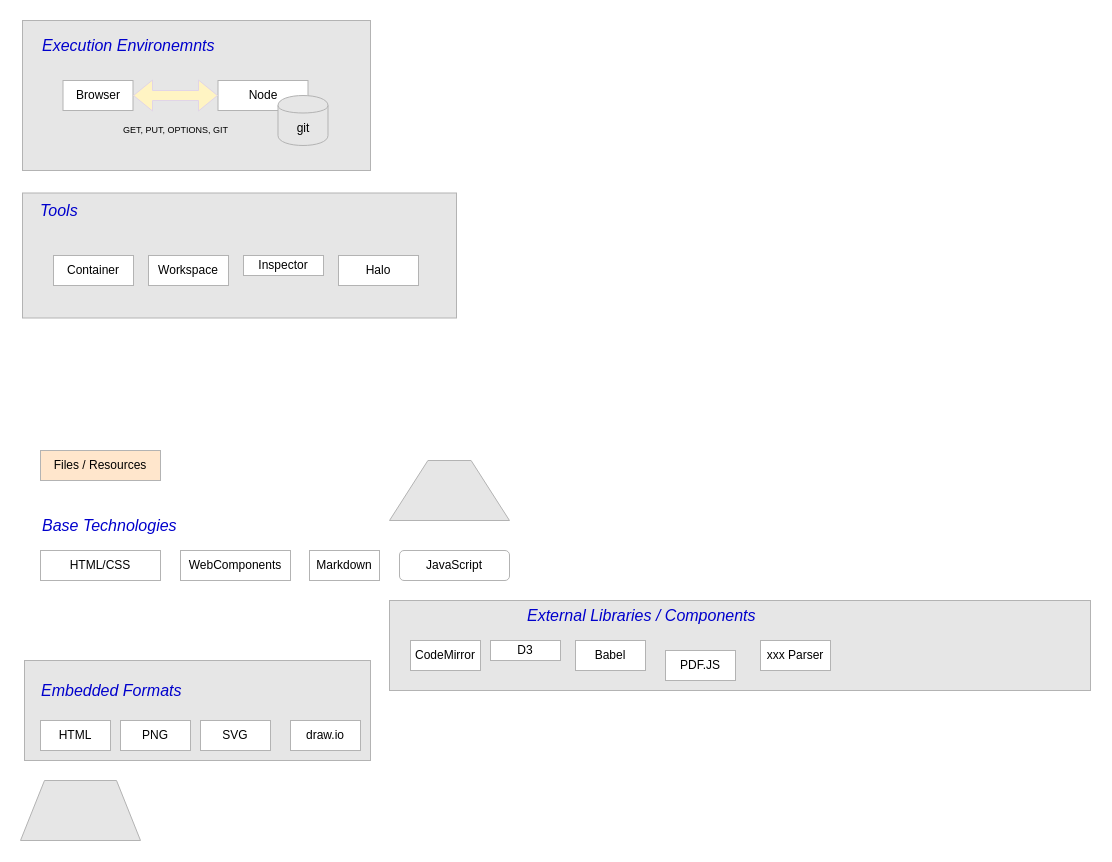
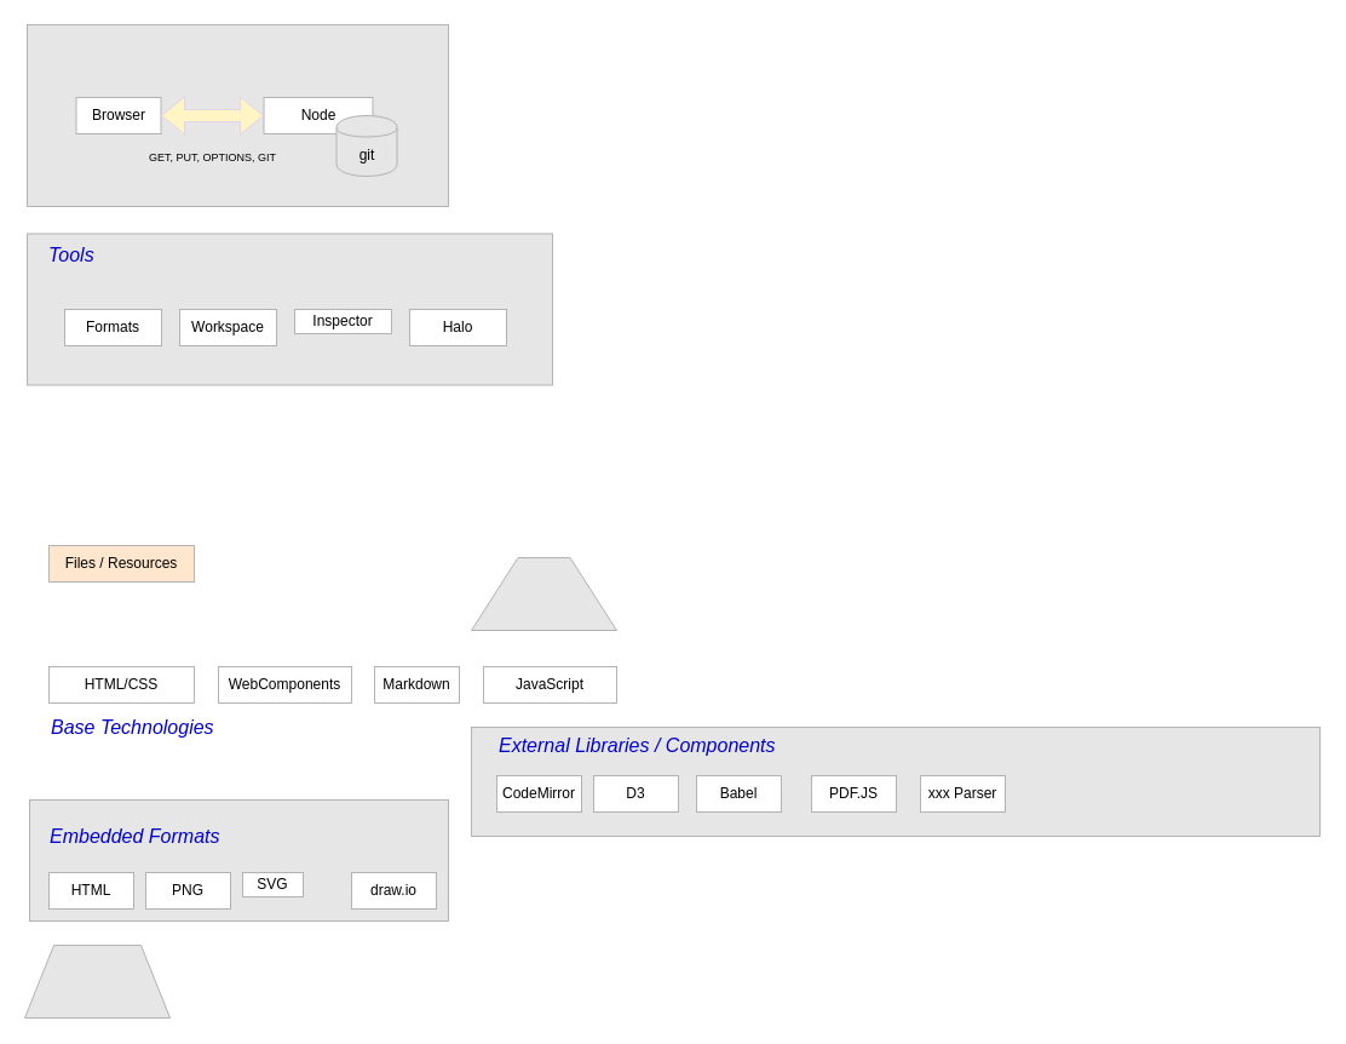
- <mxCell id="12" value="Execution Environemnts" style="text;html=1;strokeColor=none;fillColor=none;align=left;verticalAlign=middle;whiteSpace=wrap;rounded=0;fontSize=16;fontStyle=2;fontColor=#0000CC;" vertex="1" parent="1"><mxGeometry x="40" y="35" width="220" height="20" as="geometry" /></mxCell>
- <mxCell id="24" value="Container" style="rounded=0;whiteSpace=wrap;html=1;strokeColor=#B3B3B3;" vertex="1" parent="1"><mxGeometry x="53" y="255" width="80" height="30" as="geometry" /></mxCell>
+ <mxCell id="24" value="Formats" style="rounded=0;whiteSpace=wrap;html=1;strokeColor=#B3B3B3;" vertex="1" parent="1"><mxGeometry x="53" y="255" width="80" height="30" as="geometry" /></mxCell>
- <mxCell id="10" value="Base Technologies" style="text;html=1;strokeColor=none;fillColor=none;align=left;verticalAlign=middle;whiteSpace=wrap;rounded=0;fontSize=16;fontStyle=2;fontColor=#0000CC;" vertex="1" parent="1"><mxGeometry x="40" y="515" width="150" height="20" as="geometry" /></mxCell>
+ <mxCell id="10" value="Base Technologies" style="text;html=1;strokeColor=none;fillColor=none;align=left;verticalAlign=middle;whiteSpace=wrap;rounded=0;fontSize=16;fontStyle=2;fontColor=#0000CC;" vertex="1" parent="1"><mxGeometry x="40" y="590" width="150" height="20" as="geometry" /></mxCell>
- <mxCell id="8" value="JavaScript" style="whiteSpace=wrap;html=1;strokeColor=#B3B3B3;rounded=1;" vertex="1" parent="1"><mxGeometry x="399" y="550" width="110" height="30" as="geometry" /></mxCell>
+ <mxCell id="8" value="JavaScript" style="rounded=0;whiteSpace=wrap;html=1;strokeColor=#B3B3B3;" vertex="1" parent="1"><mxGeometry x="399" y="550" width="110" height="30" as="geometry" /></mxCell>
- <mxCell id="25" value="External Libraries / Components" style="text;html=1;strokeColor=none;fillColor=none;align=left;verticalAlign=middle;whiteSpace=wrap;rounded=0;fontSize=16;fontColor=#0000CC;fontStyle=2;" vertex="1" parent="1"><mxGeometry x="525" y="605" width="300" height="20" as="geometry" /></mxCell>
+ <mxCell id="25" value="External Libraries / Components" style="text;html=1;strokeColor=none;fillColor=none;align=left;verticalAlign=middle;whiteSpace=wrap;rounded=0;fontSize=16;fontColor=#0000CC;fontStyle=2;" vertex="1" parent="1"><mxGeometry x="410" y="605" width="300" height="20" as="geometry" /></mxCell>
- <mxCell id="16" value="D3" style="rounded=0;whiteSpace=wrap;html=1;strokeColor=#B3B3B3;" vertex="1" parent="1"><mxGeometry x="490" y="640" width="70" height="20" as="geometry" /></mxCell>
+ <mxCell id="16" value="D3" style="rounded=0;whiteSpace=wrap;html=1;strokeColor=#B3B3B3;" vertex="1" parent="1"><mxGeometry x="490" y="640" width="70" height="30" as="geometry" /></mxCell>
- <mxCell id="27" value="PDF.JS" style="rounded=0;whiteSpace=wrap;html=1;strokeColor=#B3B3B3;" vertex="1" parent="1"><mxGeometry x="665" y="650" width="70" height="30" as="geometry" /></mxCell>
+ <mxCell id="27" value="PDF.JS" style="rounded=0;whiteSpace=wrap;html=1;strokeColor=#B3B3B3;" vertex="1" parent="1"><mxGeometry x="670" y="640" width="70" height="30" as="geometry" /></mxCell>
- <mxCell id="21" value="SVG" style="rounded=0;whiteSpace=wrap;html=1;strokeColor=#B3B3B3;" vertex="1" parent="1"><mxGeometry x="200" y="720" width="70" height="30" as="geometry" /></mxCell>
+ <mxCell id="21" value="SVG" style="rounded=0;whiteSpace=wrap;html=1;strokeColor=#B3B3B3;" vertex="1" parent="1"><mxGeometry x="200" y="720" width="50" height="20" as="geometry" /></mxCell>
